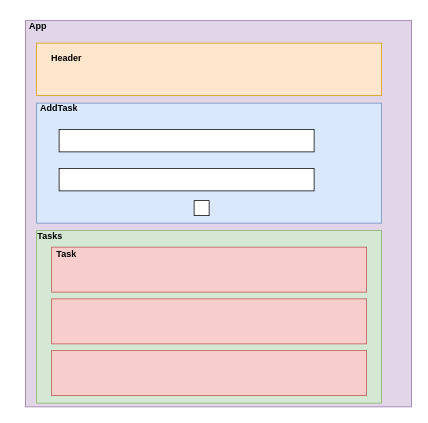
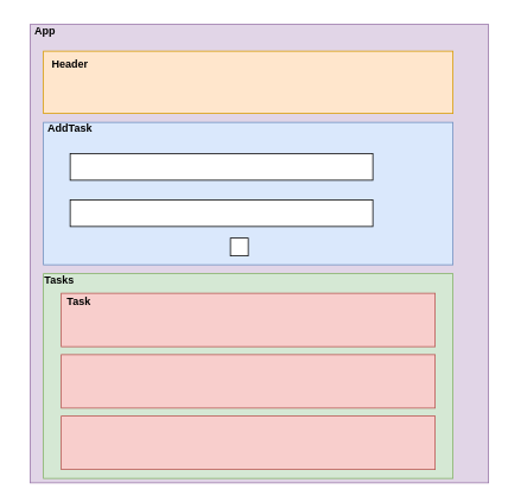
- <mxCell id="9" value="Header" style="text;html=1;strokeColor=none;fillColor=none;align=center;verticalAlign=middle;whiteSpace=wrap;rounded=0;fontStyle=1" vertex="1" parent="1"><mxGeometry x="58" y="62" width="60" height="30" as="geometry" /></mxCell>
+ <mxCell id="9" value="Header" style="text;html=1;strokeColor=none;fillColor=none;align=center;verticalAlign=middle;whiteSpace=wrap;rounded=0;fontStyle=1" vertex="1" parent="1"><mxGeometry x="48" y="57" width="60" height="30" as="geometry" /></mxCell>
